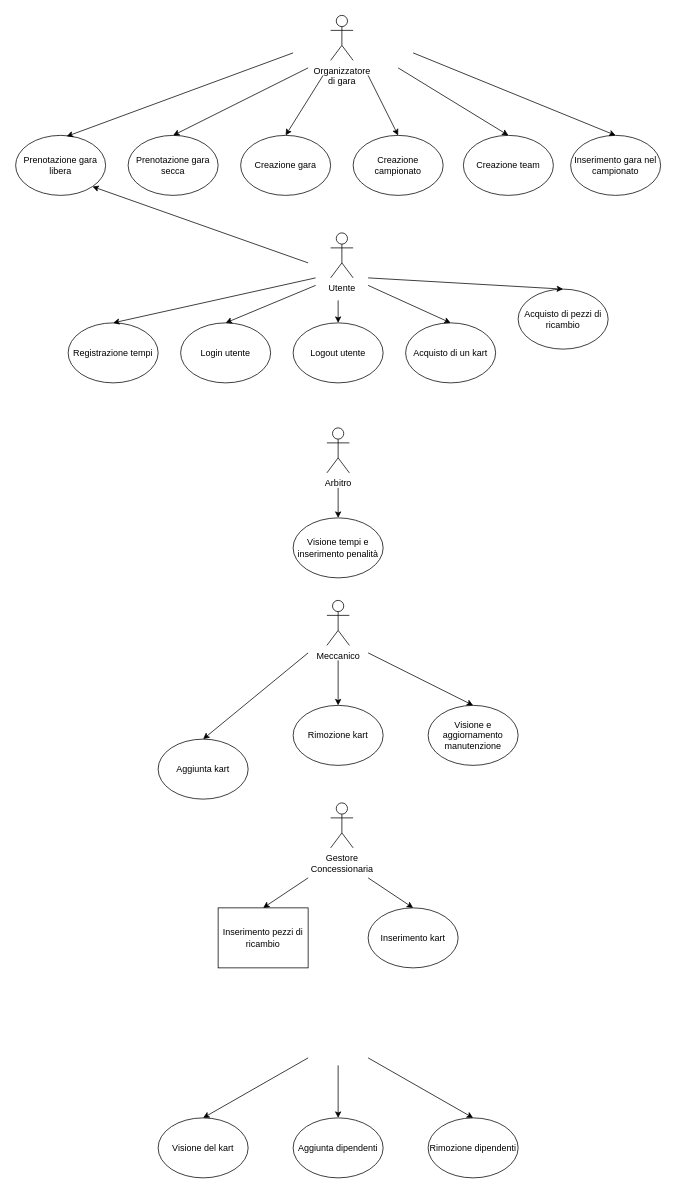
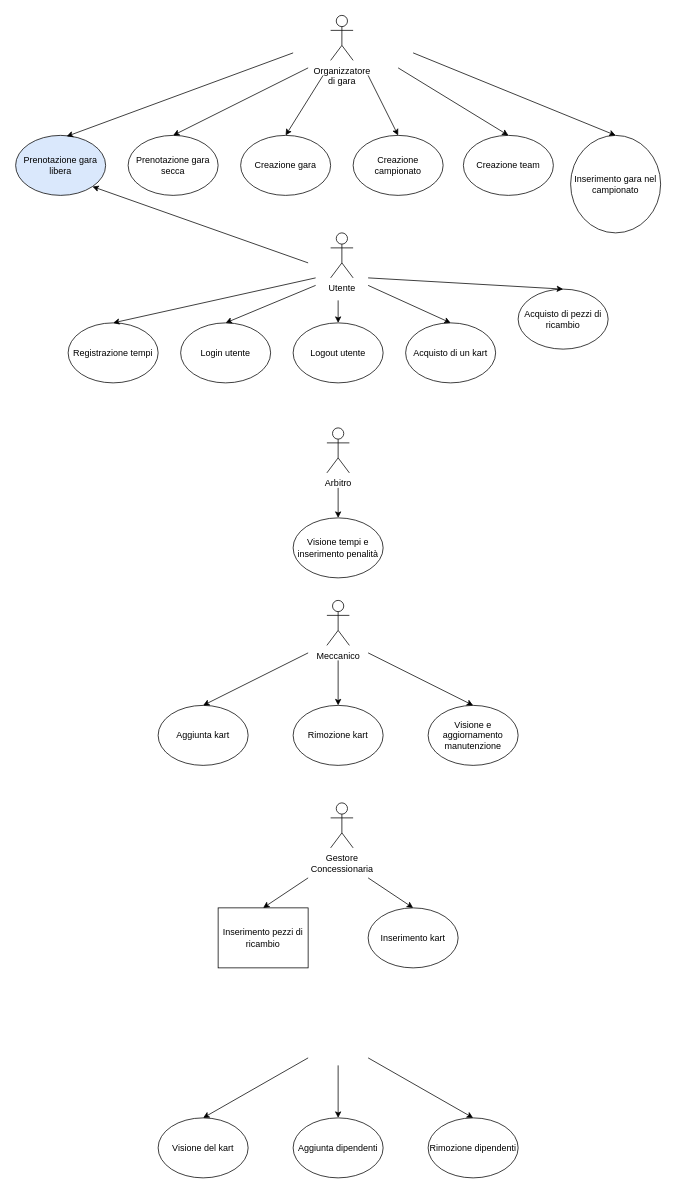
- <mxCell id="5" value="Prenotazione gara libera" style="ellipse;whiteSpace=wrap;html=1;" vertex="1" parent="1"><mxGeometry x="20" y="180" width="120" height="80" as="geometry" /></mxCell>
+ <mxCell id="5" value="Prenotazione gara libera" style="ellipse;whiteSpace=wrap;html=1;fillColor=#dae8fc;" vertex="1" parent="1"><mxGeometry x="20" y="180" width="120" height="80" as="geometry" /></mxCell>
- <mxCell id="9" value="Inserimento gara nel campionato" style="ellipse;whiteSpace=wrap;html=1;" vertex="1" parent="1"><mxGeometry x="760" y="180" width="120" height="80" as="geometry" /></mxCell>
+ <mxCell id="9" value="Inserimento gara nel campionato" style="ellipse;whiteSpace=wrap;html=1;" vertex="1" parent="1"><mxGeometry x="760" y="180" width="120" height="130" as="geometry" /></mxCell>
- <mxCell id="14" value="Aggiunta kart" style="ellipse;whiteSpace=wrap;html=1;" vertex="1" parent="1"><mxGeometry x="210" y="985" width="120" height="80" as="geometry" /></mxCell>
+ <mxCell id="14" value="Aggiunta kart" style="ellipse;whiteSpace=wrap;html=1;" vertex="1" parent="1"><mxGeometry x="210" y="940" width="120" height="80" as="geometry" /></mxCell>
